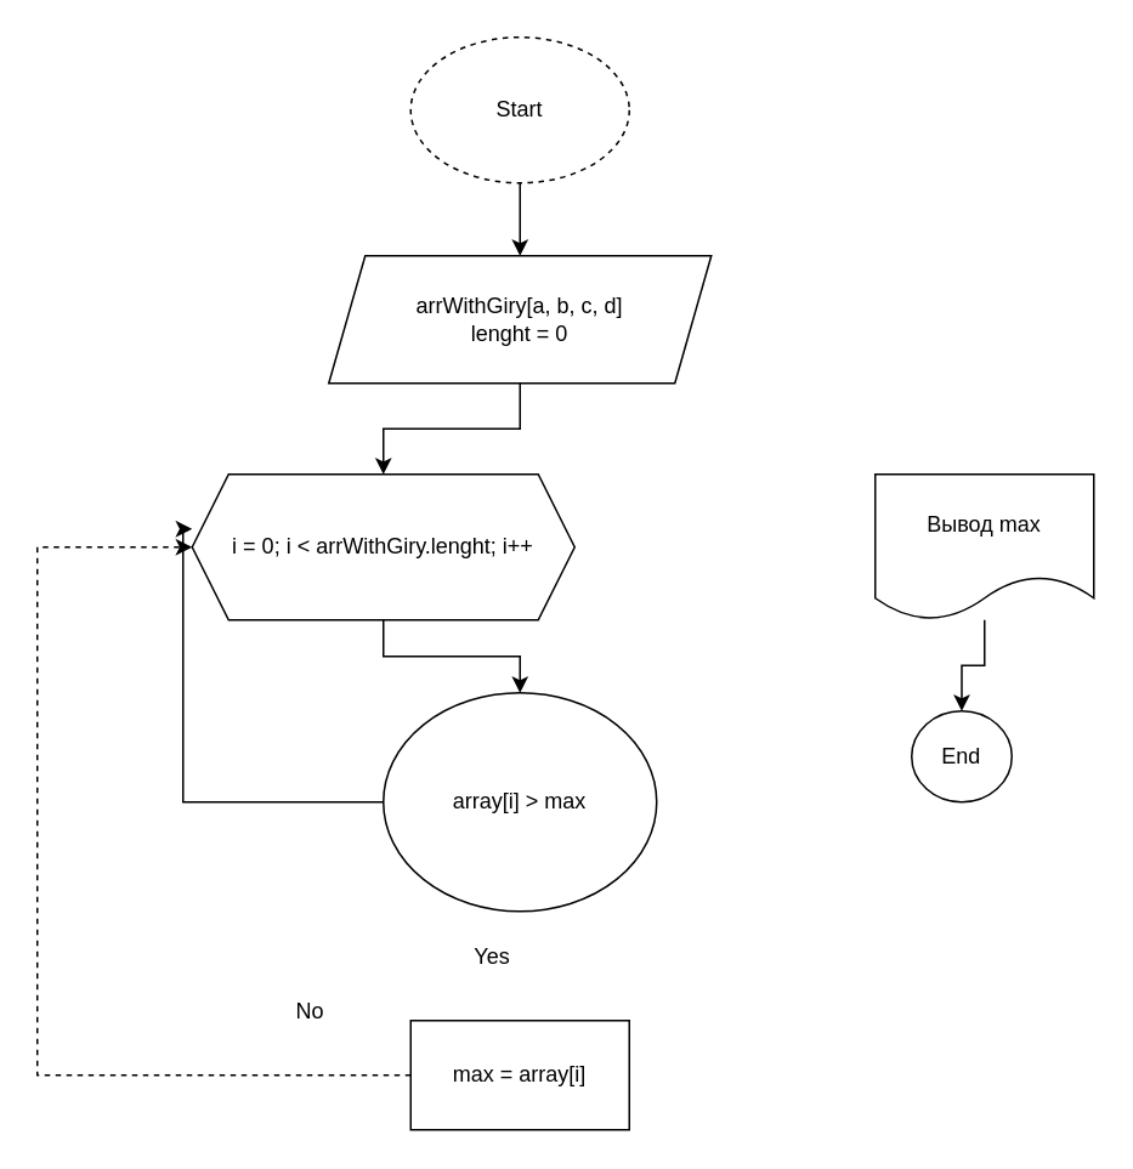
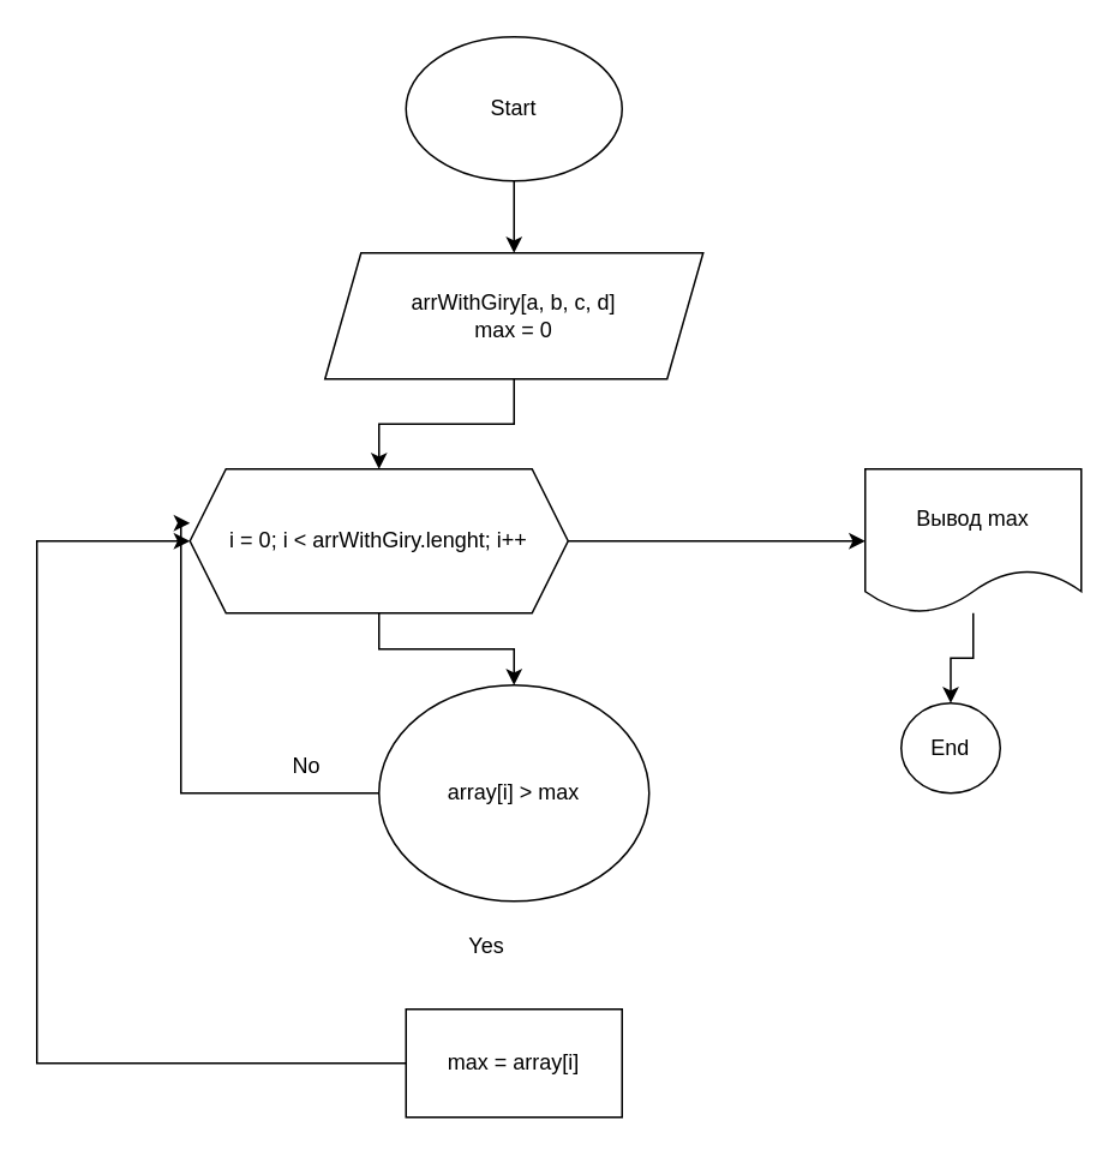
- <mxCell id="3" value="Start" style="ellipse;whiteSpace=wrap;html=1;dashed=1;" vertex="1" parent="1"><mxGeometry x="225" y="20" width="120" height="80" as="geometry" /></mxCell>
+ <mxCell id="3" value="Start" style="ellipse;whiteSpace=wrap;html=1;" vertex="1" parent="1"><mxGeometry x="225" y="20" width="120" height="80" as="geometry" /></mxCell>
- <mxCell id="5" value="arrWithGiry[a, b, c, d]&lt;br&gt;lenght = 0" style="shape=parallelogram;perimeter=parallelogramPerimeter;whiteSpace=wrap;html=1;fixedSize=1;" vertex="1" parent="1"><mxGeometry x="180" y="140" width="210" height="70" as="geometry" /></mxCell>
+ <mxCell id="5" value="arrWithGiry[a, b, c, d]&lt;br&gt;max = 0" style="shape=parallelogram;perimeter=parallelogramPerimeter;whiteSpace=wrap;html=1;fixedSize=1;" vertex="1" parent="1"><mxGeometry x="180" y="140" width="210" height="70" as="geometry" /></mxCell>
+ <mxCell id="7" value="" style="edgeStyle=orthogonalEdgeStyle;rounded=0;orthogonalLoop=1;jettySize=auto;html=1;" edge="1" parent="1" source="8" target="16"><mxGeometry relative="1" as="geometry" /></mxCell>
- <mxCell id="11" style="edgeStyle=orthogonalEdgeStyle;rounded=0;orthogonalLoop=1;jettySize=auto;html=1;entryX=0;entryY=0.5;entryDx=0;entryDy=0;dashed=1;" edge="1" parent="1" source="12" target="8"><mxGeometry relative="1" as="geometry"><Array as="points"><mxPoint x="20" y="590" /><mxPoint x="20" y="300" /></Array></mxGeometry></mxCell>
+ <mxCell id="11" style="edgeStyle=orthogonalEdgeStyle;rounded=0;orthogonalLoop=1;jettySize=auto;html=1;entryX=0;entryY=0.5;entryDx=0;entryDy=0;" edge="1" parent="1" source="12" target="8"><mxGeometry relative="1" as="geometry"><Array as="points"><mxPoint x="20" y="590" /><mxPoint x="20" y="300" /></Array></mxGeometry></mxCell>
- <mxCell id="14" value="No" style="text;html=1;strokeColor=none;fillColor=none;align=center;verticalAlign=middle;whiteSpace=wrap;rounded=0;" vertex="1" parent="1"><mxGeometry x="140" y="540" width="60" height="30" as="geometry" /></mxCell>
+ <mxCell id="14" value="No" style="text;html=1;strokeColor=none;fillColor=none;align=center;verticalAlign=middle;whiteSpace=wrap;rounded=0;" vertex="1" parent="1"><mxGeometry x="140" y="410" width="60" height="30" as="geometry" /></mxCell>
